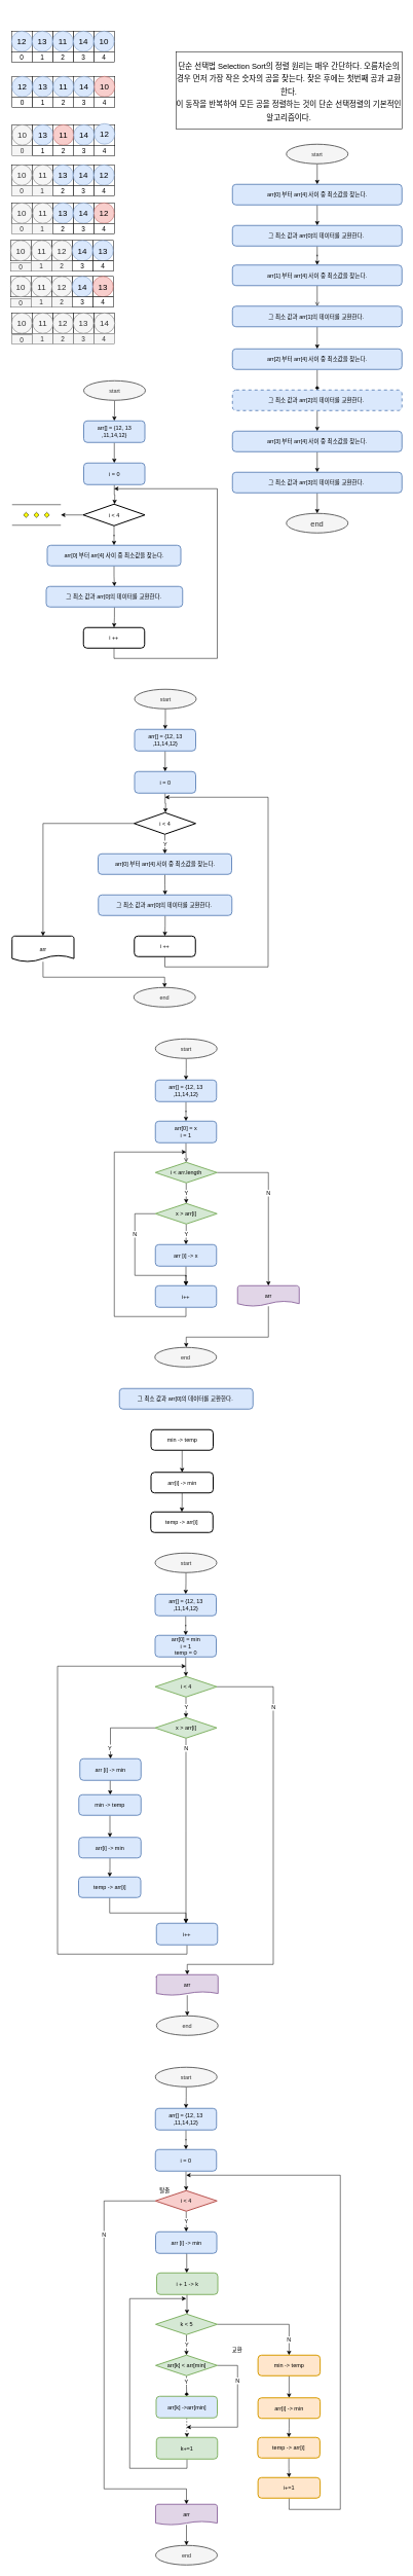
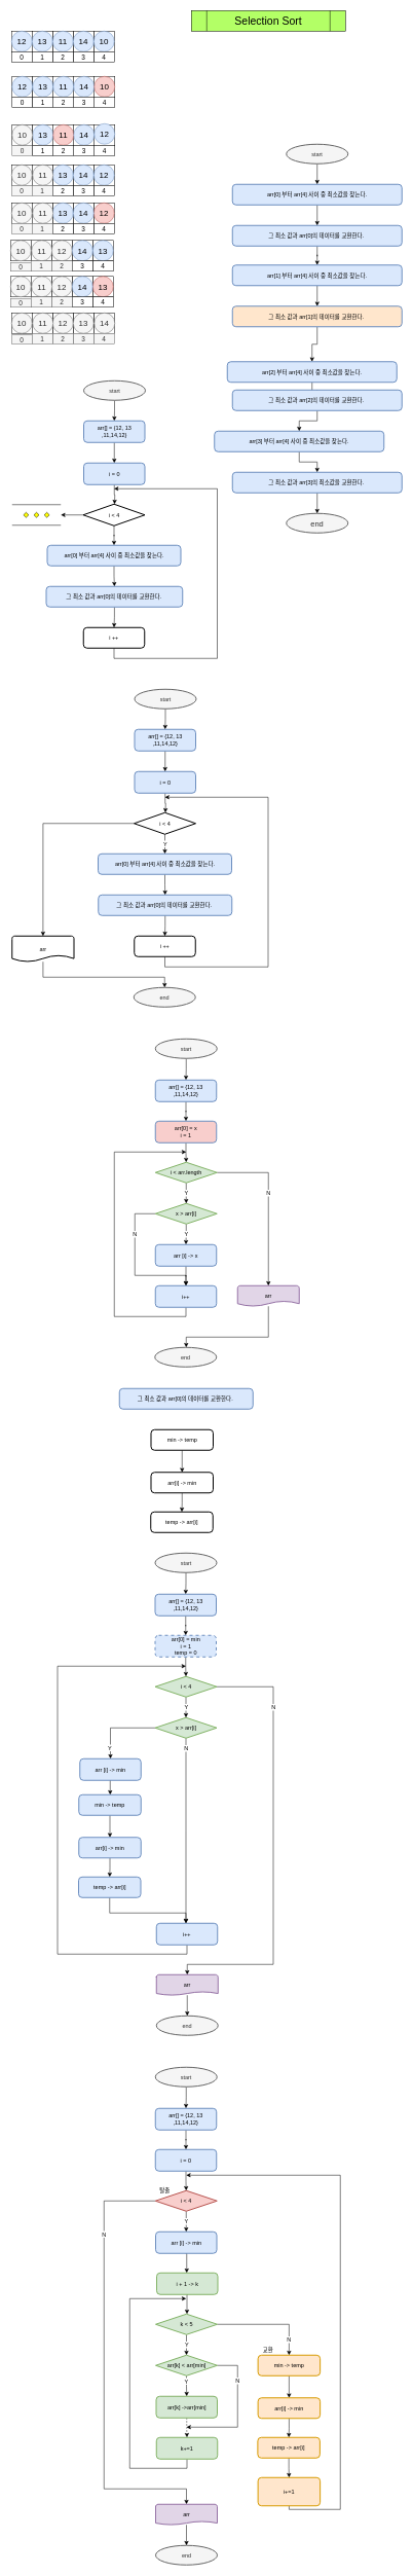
+ <mxCell id="17" value="&lt;font style=&quot;font-size: 21px;&quot;&gt;Selection Sort&lt;/font&gt;" style="shape=process;whiteSpace=wrap;html=1;backgroundOutline=1;fontSize=13;fillColor=#B3FF66;" vertex="1" parent="1"><mxGeometry x="372" y="20" width="300" height="40" as="geometry" /></mxCell>
- <mxCell id="18" value="&lt;font style=&quot;font-size: 15px;&quot;&gt;단순 선택법 Selection Sort의 정렬 원리는 매우 간단하다. 오름차순의 경우 먼저 가장 작은 숫자의 공을 찾는다. 찾은 후에는 첫번째 공과 교환한다.&lt;br&gt;이 동작을 반복하여 모든 공을 정렬하는 것이 단순 선택정렬의 기본적인 알고리즘이다.&lt;/font&gt;" style="rounded=0;whiteSpace=wrap;html=1;fontSize=21;" vertex="1" parent="1"><mxGeometry x="342" y="100" width="440" height="150" as="geometry" /></mxCell>
- <mxCell id="130" style="edgeStyle=orthogonalEdgeStyle;rounded=0;orthogonalLoop=1;jettySize=auto;html=1;entryX=0.5;entryY=0;entryDx=0;entryDy=0;fontSize=11;endArrow=open;" edge="1" parent="1" source="131" target="133"><mxGeometry relative="1" as="geometry" /></mxCell>
+ <mxCell id="130" style="edgeStyle=orthogonalEdgeStyle;rounded=0;orthogonalLoop=1;jettySize=auto;html=1;entryX=0.5;entryY=0;entryDx=0;entryDy=0;fontSize=11;" edge="1" parent="1" source="131" target="133"><mxGeometry relative="1" as="geometry" /></mxCell>
- <mxCell id="133" value="&lt;font style=&quot;font-size: 11px;&quot;&gt;그 최소 값과 arr[1]의 데이터를 교환한다.&amp;nbsp;&lt;/font&gt;" style="rounded=1;whiteSpace=wrap;html=1;absoluteArcSize=1;arcSize=14;strokeWidth=2;fontSize=11;fillColor=#dae8fc;strokeColor=#6c8ebf;" vertex="1" parent="1"><mxGeometry x="452" y="595" width="330" height="40" as="geometry" /></mxCell>
+ <mxCell id="133" value="&lt;font style=&quot;font-size: 11px;&quot;&gt;그 최소 값과 arr[1]의 데이터를 교환한다.&amp;nbsp;&lt;/font&gt;" style="rounded=1;whiteSpace=wrap;html=1;absoluteArcSize=1;arcSize=14;strokeWidth=2;fontSize=11;fillColor=#ffe6cc;strokeColor=#6c8ebf;" vertex="1" parent="1"><mxGeometry x="452" y="595" width="330" height="40" as="geometry" /></mxCell>
- <mxCell id="135" value="&lt;font style=&quot;font-size: 11px;&quot;&gt;arr[2] 부터 arr[4] 사이 중 최소값을 찾는다.&lt;/font&gt;" style="rounded=1;whiteSpace=wrap;html=1;absoluteArcSize=1;arcSize=14;strokeWidth=2;fontSize=11;fillColor=#dae8fc;strokeColor=#6c8ebf;" vertex="1" parent="1"><mxGeometry x="452" y="678" width="330" height="40" as="geometry" /></mxCell>
+ <mxCell id="135" value="&lt;font style=&quot;font-size: 11px;&quot;&gt;arr[2] 부터 arr[4] 사이 중 최소값을 찾는다.&lt;/font&gt;" style="rounded=1;whiteSpace=wrap;html=1;absoluteArcSize=1;arcSize=14;strokeWidth=2;fontSize=11;fillColor=#dae8fc;strokeColor=#6c8ebf;" vertex="1" parent="1"><mxGeometry x="442" y="703" width="330" height="40" as="geometry" /></mxCell>
- <mxCell id="137" value="&lt;font style=&quot;font-size: 11px;&quot;&gt;그 최소 값과 arr[2]의 데이터를 교환한다.&amp;nbsp;&lt;/font&gt;" style="rounded=1;whiteSpace=wrap;html=1;absoluteArcSize=1;arcSize=14;strokeWidth=2;fontSize=11;fillColor=#dae8fc;strokeColor=#6c8ebf;dashed=1;" vertex="1" parent="1"><mxGeometry x="452" y="758" width="330" height="40" as="geometry" /></mxCell>
+ <mxCell id="137" value="&lt;font style=&quot;font-size: 11px;&quot;&gt;그 최소 값과 arr[2]의 데이터를 교환한다.&amp;nbsp;&lt;/font&gt;" style="rounded=1;whiteSpace=wrap;html=1;absoluteArcSize=1;arcSize=14;strokeWidth=2;fontSize=11;fillColor=#dae8fc;strokeColor=#6c8ebf;" vertex="1" parent="1"><mxGeometry x="452" y="758" width="330" height="40" as="geometry" /></mxCell>
- <mxCell id="139" value="&lt;font style=&quot;font-size: 11px;&quot;&gt;arr[3] 부터 arr[4] 사이 중 최소값을 찾는다.&lt;/font&gt;" style="rounded=1;whiteSpace=wrap;html=1;absoluteArcSize=1;arcSize=14;strokeWidth=2;fontSize=11;fillColor=#dae8fc;strokeColor=#6c8ebf;" vertex="1" parent="1"><mxGeometry x="452" y="838" width="330" height="40" as="geometry" /></mxCell>
+ <mxCell id="139" value="&lt;font style=&quot;font-size: 11px;&quot;&gt;arr[3] 부터 arr[4] 사이 중 최소값을 찾는다.&lt;/font&gt;" style="rounded=1;whiteSpace=wrap;html=1;absoluteArcSize=1;arcSize=14;strokeWidth=2;fontSize=11;fillColor=#dae8fc;strokeColor=#6c8ebf;" vertex="1" parent="1"><mxGeometry x="417" y="838" width="330" height="40" as="geometry" /></mxCell>
- <mxCell id="141" value="&lt;font style=&quot;font-size: 11px;&quot;&gt;그 최소 값과 arr[3]의 데이터를 교환한다.&amp;nbsp;&lt;/font&gt;" style="rounded=1;whiteSpace=wrap;html=1;absoluteArcSize=1;arcSize=14;strokeWidth=2;fontSize=11;fillColor=#dae8fc;strokeColor=#6c8ebf;" vertex="1" parent="1"><mxGeometry x="452" y="918" width="330" height="40" as="geometry" /></mxCell>
+ <mxCell id="141" value="&lt;font style=&quot;font-size: 11px;&quot;&gt;그 최소 값과 arr[3]의 최소값을 교환한다.&amp;nbsp;&lt;/font&gt;" style="rounded=1;whiteSpace=wrap;html=1;absoluteArcSize=1;arcSize=14;strokeWidth=2;fontSize=11;fillColor=#dae8fc;strokeColor=#6c8ebf;" vertex="1" parent="1"><mxGeometry x="452" y="918" width="330" height="40" as="geometry" /></mxCell>
- <mxCell id="182" value="arr[0] = x&lt;br&gt;i = 1" style="rounded=1;whiteSpace=wrap;html=1;absoluteArcSize=1;arcSize=14;strokeWidth=2;fontSize=11;fillColor=#dae8fc;strokeColor=#6c8ebf;" vertex="1" parent="1"><mxGeometry x="302" y="2180" width="119" height="42" as="geometry" /></mxCell>
+ <mxCell id="182" value="arr[0] = x&lt;br&gt;i = 1" style="rounded=1;whiteSpace=wrap;html=1;absoluteArcSize=1;arcSize=14;strokeWidth=2;fontSize=11;fillColor=#f8cecc;strokeColor=#6c8ebf;" vertex="1" parent="1"><mxGeometry x="302" y="2180" width="119" height="42" as="geometry" /></mxCell>
- <mxCell id="181" value="" style="edgeStyle=orthogonalEdgeStyle;rounded=0;orthogonalLoop=1;jettySize=auto;html=1;fontSize=11;endArrow=open;" edge="1" parent="1" source="182" target="192"><mxGeometry relative="1" as="geometry" /></mxCell>
+ <mxCell id="181" value="" style="edgeStyle=orthogonalEdgeStyle;rounded=0;orthogonalLoop=1;jettySize=auto;html=1;fontSize=11;" edge="1" parent="1" source="182" target="192"><mxGeometry relative="1" as="geometry" /></mxCell>
- <mxCell id="207" value="arr[0] = min&lt;br&gt;i = 1&lt;br&gt;temp = 0" style="rounded=1;whiteSpace=wrap;html=1;absoluteArcSize=1;arcSize=14;strokeWidth=2;fontSize=11;fillColor=#dae8fc;strokeColor=#6c8ebf;" vertex="1" parent="1"><mxGeometry x="301.5" y="3180" width="119" height="42" as="geometry" /></mxCell>
+ <mxCell id="207" value="arr[0] = min&lt;br&gt;i = 1&lt;br&gt;temp = 0" style="rounded=1;whiteSpace=wrap;html=1;absoluteArcSize=1;arcSize=14;strokeWidth=2;fontSize=11;fillColor=#dae8fc;strokeColor=#6c8ebf;dashed=1;" vertex="1" parent="1"><mxGeometry x="301.5" y="3180" width="119" height="42" as="geometry" /></mxCell>
- <mxCell id="261" value="교환" style="text;html=1;resizable=0;autosize=1;align=center;verticalAlign=middle;points=[];fillColor=none;strokeColor=none;rounded=0;fontSize=11;" vertex="1" parent="1"><mxGeometry x="441.25" y="4560" width="40" height="20" as="geometry" /></mxCell>
+ <mxCell id="261" value="교환" style="text;html=1;resizable=0;autosize=1;align=center;verticalAlign=middle;points=[];fillColor=none;strokeColor=none;rounded=0;fontSize=11;" vertex="1" parent="1"><mxGeometry x="501.25" y="4560" width="40" height="20" as="geometry" /></mxCell>
- <mxCell id="243" value="Y" style="edgeStyle=orthogonalEdgeStyle;rounded=0;orthogonalLoop=1;jettySize=auto;html=1;fontSize=11;endArrow=diamond;" edge="1" parent="1" source="245" target="247"><mxGeometry x="-0.507" y="-1" relative="1" as="geometry"><mxPoint y="1" as="offset" /></mxGeometry></mxCell>
+ <mxCell id="243" value="Y" style="edgeStyle=orthogonalEdgeStyle;rounded=0;orthogonalLoop=1;jettySize=auto;html=1;fontSize=11;" edge="1" parent="1" source="245" target="247"><mxGeometry x="-0.507" y="-1" relative="1" as="geometry"><mxPoint y="1" as="offset" /></mxGeometry></mxCell>
- <mxCell id="247" value="arr[k] -&amp;gt;arr[min]" style="rounded=1;whiteSpace=wrap;html=1;absoluteArcSize=1;arcSize=14;strokeWidth=2;fontSize=11;fillColor=#dae8fc;strokeColor=#82b366;" vertex="1" parent="1"><mxGeometry x="303.5" y="4660" width="119" height="42" as="geometry" /></mxCell>
+ <mxCell id="247" value="arr[k] -&amp;gt;arr[min]" style="rounded=1;whiteSpace=wrap;html=1;absoluteArcSize=1;arcSize=14;strokeWidth=2;fontSize=11;fillColor=#d5e8d4;strokeColor=#82b366;" vertex="1" parent="1"><mxGeometry x="303.5" y="4660" width="119" height="42" as="geometry" /></mxCell>
- <mxCell id="257" value="i+=1" style="rounded=1;whiteSpace=wrap;html=1;absoluteArcSize=1;arcSize=14;strokeWidth=2;fontSize=11;fillColor=#ffe6cc;strokeColor=#d79b00;" vertex="1" parent="1"><mxGeometry x="501.75" y="4818" width="121" height="40" as="geometry" /></mxCell>
+ <mxCell id="257" value="i+=1" style="rounded=1;whiteSpace=wrap;html=1;absoluteArcSize=1;arcSize=14;strokeWidth=2;fontSize=11;fillColor=#ffe6cc;strokeColor=#d79b00;" vertex="1" parent="1"><mxGeometry x="501.75" y="4818" width="121" height="55" as="geometry" /></mxCell>
